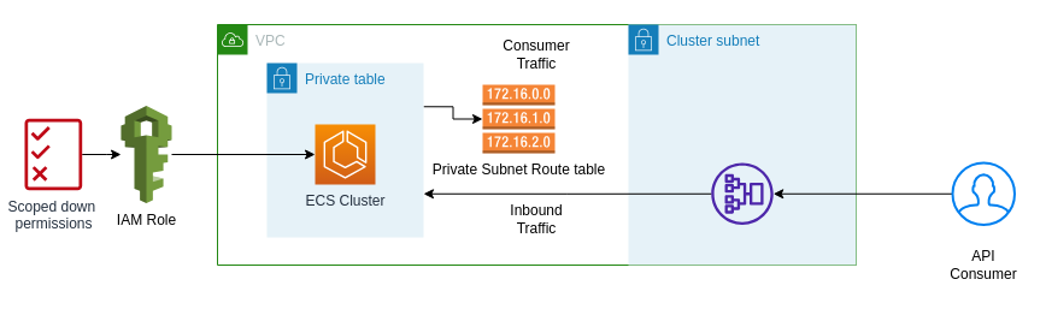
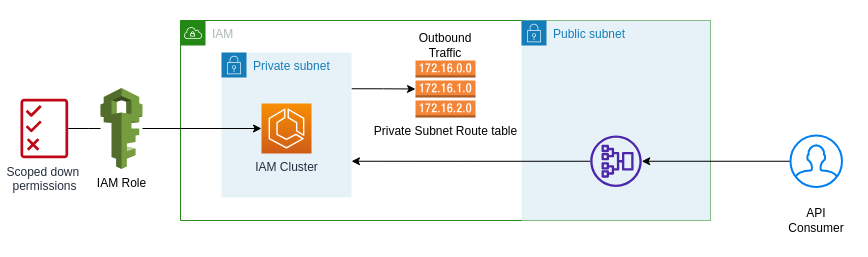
- <mxCell id="2" value="VPC" style="points=[[0,0],[0.25,0],[0.5,0],[0.75,0],[1,0],[1,0.25],[1,0.5],[1,0.75],[1,1],[0.75,1],[0.5,1],[0.25,1],[0,1],[0,0.75],[0,0.5],[0,0.25]];outlineConnect=0;gradientColor=none;html=1;whiteSpace=wrap;fontSize=12;fontStyle=0;container=1;pointerEvents=0;collapsible=0;recursiveResize=0;shape=mxgraph.aws4.group;grIcon=mxgraph.aws4.group_vpc;strokeColor=#248814;fillColor=none;verticalAlign=top;align=left;spacingLeft=30;fontColor=#AAB7B8;dashed=0;" vertex="1" parent="1"><mxGeometry x="180" y="20" width="530" height="200" as="geometry" /></mxCell>
+ <mxCell id="2" value="IAM" style="points=[[0,0],[0.25,0],[0.5,0],[0.75,0],[1,0],[1,0.25],[1,0.5],[1,0.75],[1,1],[0.75,1],[0.5,1],[0.25,1],[0,1],[0,0.75],[0,0.5],[0,0.25]];outlineConnect=0;gradientColor=none;html=1;whiteSpace=wrap;fontSize=12;fontStyle=0;container=1;pointerEvents=0;collapsible=0;recursiveResize=0;shape=mxgraph.aws4.group;grIcon=mxgraph.aws4.group_vpc;strokeColor=#248814;fillColor=none;verticalAlign=top;align=left;spacingLeft=30;fontColor=#AAB7B8;dashed=0;" vertex="1" parent="1"><mxGeometry x="180" y="20" width="530" height="200" as="geometry" /></mxCell>
- <mxCell id="7" value="Cluster subnet" style="points=[[0,0],[0.25,0],[0.5,0],[0.75,0],[1,0],[1,0.25],[1,0.5],[1,0.75],[1,1],[0.75,1],[0.5,1],[0.25,1],[0,1],[0,0.75],[0,0.5],[0,0.25]];outlineConnect=0;gradientColor=none;html=1;whiteSpace=wrap;fontSize=12;fontStyle=0;container=1;pointerEvents=0;collapsible=0;recursiveResize=0;shape=mxgraph.aws4.group;grIcon=mxgraph.aws4.group_security_group;grStroke=0;strokeColor=#147EBA;fillColor=#E6F2F8;verticalAlign=top;align=left;spacingLeft=30;fontColor=#147EBA;dashed=0;" vertex="1" parent="2"><mxGeometry x="341" width="189" height="200" as="geometry" /></mxCell>
+ <mxCell id="7" value="Public subnet" style="points=[[0,0],[0.25,0],[0.5,0],[0.75,0],[1,0],[1,0.25],[1,0.5],[1,0.75],[1,1],[0.75,1],[0.5,1],[0.25,1],[0,1],[0,0.75],[0,0.5],[0,0.25]];outlineConnect=0;gradientColor=none;html=1;whiteSpace=wrap;fontSize=12;fontStyle=0;container=1;pointerEvents=0;collapsible=0;recursiveResize=0;shape=mxgraph.aws4.group;grIcon=mxgraph.aws4.group_security_group;grStroke=0;strokeColor=#147EBA;fillColor=#E6F2F8;verticalAlign=top;align=left;spacingLeft=30;fontColor=#147EBA;dashed=0;" vertex="1" parent="2"><mxGeometry x="341" width="189" height="200" as="geometry" /></mxCell>
- <mxCell id="11" value="Consumer Traffic" style="text;html=1;strokeColor=none;fillColor=none;align=center;verticalAlign=middle;whiteSpace=wrap;rounded=0;" vertex="1" parent="2"><mxGeometry x="235" y="10" width="60" height="30" as="geometry" /></mxCell>
+ <mxCell id="11" value="Outbound Traffic" style="text;html=1;strokeColor=none;fillColor=none;align=center;verticalAlign=middle;whiteSpace=wrap;rounded=0;" vertex="1" parent="2"><mxGeometry x="235" y="10" width="60" height="30" as="geometry" /></mxCell>
- <mxCell id="4" value="Private table" style="points=[[0,0],[0.25,0],[0.5,0],[0.75,0],[1,0],[1,0.25],[1,0.5],[1,0.75],[1,1],[0.75,1],[0.5,1],[0.25,1],[0,1],[0,0.75],[0,0.5],[0,0.25]];outlineConnect=0;gradientColor=none;html=1;whiteSpace=wrap;fontSize=12;fontStyle=0;container=1;pointerEvents=0;collapsible=0;recursiveResize=0;shape=mxgraph.aws4.group;grIcon=mxgraph.aws4.group_security_group;grStroke=0;strokeColor=#147EBA;fillColor=#E6F2F8;verticalAlign=top;align=left;spacingLeft=30;fontColor=#147EBA;dashed=0;" vertex="1" parent="2"><mxGeometry x="41" y="32" width="130" height="145" as="geometry" /></mxCell>
+ <mxCell id="4" value="Private subnet" style="points=[[0,0],[0.25,0],[0.5,0],[0.75,0],[1,0],[1,0.25],[1,0.5],[1,0.75],[1,1],[0.75,1],[0.5,1],[0.25,1],[0,1],[0,0.75],[0,0.5],[0,0.25]];outlineConnect=0;gradientColor=none;html=1;whiteSpace=wrap;fontSize=12;fontStyle=0;container=1;pointerEvents=0;collapsible=0;recursiveResize=0;shape=mxgraph.aws4.group;grIcon=mxgraph.aws4.group_security_group;grStroke=0;strokeColor=#147EBA;fillColor=#E6F2F8;verticalAlign=top;align=left;spacingLeft=30;fontColor=#147EBA;dashed=0;" vertex="1" parent="2"><mxGeometry x="41" y="32" width="130" height="145" as="geometry" /></mxCell>
- <mxCell id="6" value="Private Subnet Route table" style="outlineConnect=0;dashed=0;verticalLabelPosition=bottom;verticalAlign=top;align=center;html=1;shape=mxgraph.aws3.route_table;fillColor=#F58536;gradientColor=none;" vertex="1" parent="2"><mxGeometry x="220" y="50" width="60" height="57" as="geometry" /></mxCell>
+ <mxCell id="6" value="Private Subnet Route table" style="outlineConnect=0;dashed=0;verticalLabelPosition=bottom;verticalAlign=top;align=center;html=1;shape=mxgraph.aws3.route_table;fillColor=#F58536;gradientColor=none;" vertex="1" parent="2"><mxGeometry x="235" y="40" width="60" height="57" as="geometry" /></mxCell>
- <mxCell id="13" style="edgeStyle=orthogonalEdgeStyle;rounded=0;orthogonalLoop=1;jettySize=auto;html=1;" edge="1" parent="1" source="14" target="15"><mxGeometry relative="1" as="geometry" /></mxCell>
+ <mxCell id="13" style="edgeStyle=orthogonalEdgeStyle;rounded=0;orthogonalLoop=1;jettySize=auto;html=1;endArrow=none;" edge="1" parent="1" source="14" target="15"><mxGeometry relative="1" as="geometry" /></mxCell>
- <mxCell id="5" value="ECS Cluster" style="sketch=0;points=[[0,0,0],[0.25,0,0],[0.5,0,0],[0.75,0,0],[1,0,0],[0,1,0],[0.25,1,0],[0.5,1,0],[0.75,1,0],[1,1,0],[0,0.25,0],[0,0.5,0],[0,0.75,0],[1,0.25,0],[1,0.5,0],[1,0.75,0]];outlineConnect=0;fontColor=#232F3E;gradientColor=#F78E04;gradientDirection=north;fillColor=#D05C17;strokeColor=#ffffff;dashed=0;verticalLabelPosition=bottom;verticalAlign=top;align=center;html=1;fontSize=12;fontStyle=0;aspect=fixed;shape=mxgraph.aws4.resourceIcon;resIcon=mxgraph.aws4.ecs;" vertex="1" parent="4"><mxGeometry x="40" y="51" width="50" height="50" as="geometry" /></mxCell>
+ <mxCell id="5" value="IAM Cluster" style="sketch=0;points=[[0,0,0],[0.25,0,0],[0.5,0,0],[0.75,0,0],[1,0,0],[0,1,0],[0.25,1,0],[0.5,1,0],[0.75,1,0],[1,1,0],[0,0.25,0],[0,0.5,0],[0,0.75,0],[1,0.25,0],[1,0.5,0],[1,0.75,0]];outlineConnect=0;fontColor=#232F3E;gradientColor=#F78E04;gradientDirection=north;fillColor=#D05C17;strokeColor=#ffffff;dashed=0;verticalLabelPosition=bottom;verticalAlign=top;align=center;html=1;fontSize=12;fontStyle=0;aspect=fixed;shape=mxgraph.aws4.resourceIcon;resIcon=mxgraph.aws4.ecs;" vertex="1" parent="4"><mxGeometry x="40" y="51" width="50" height="50" as="geometry" /></mxCell>
- <mxCell id="12" value="Inbound Traffic" style="text;html=1;strokeColor=none;fillColor=none;align=center;verticalAlign=middle;whiteSpace=wrap;rounded=0;" vertex="1" parent="2"><mxGeometry x="235" y="147" width="60" height="30" as="geometry" /></mxCell>
